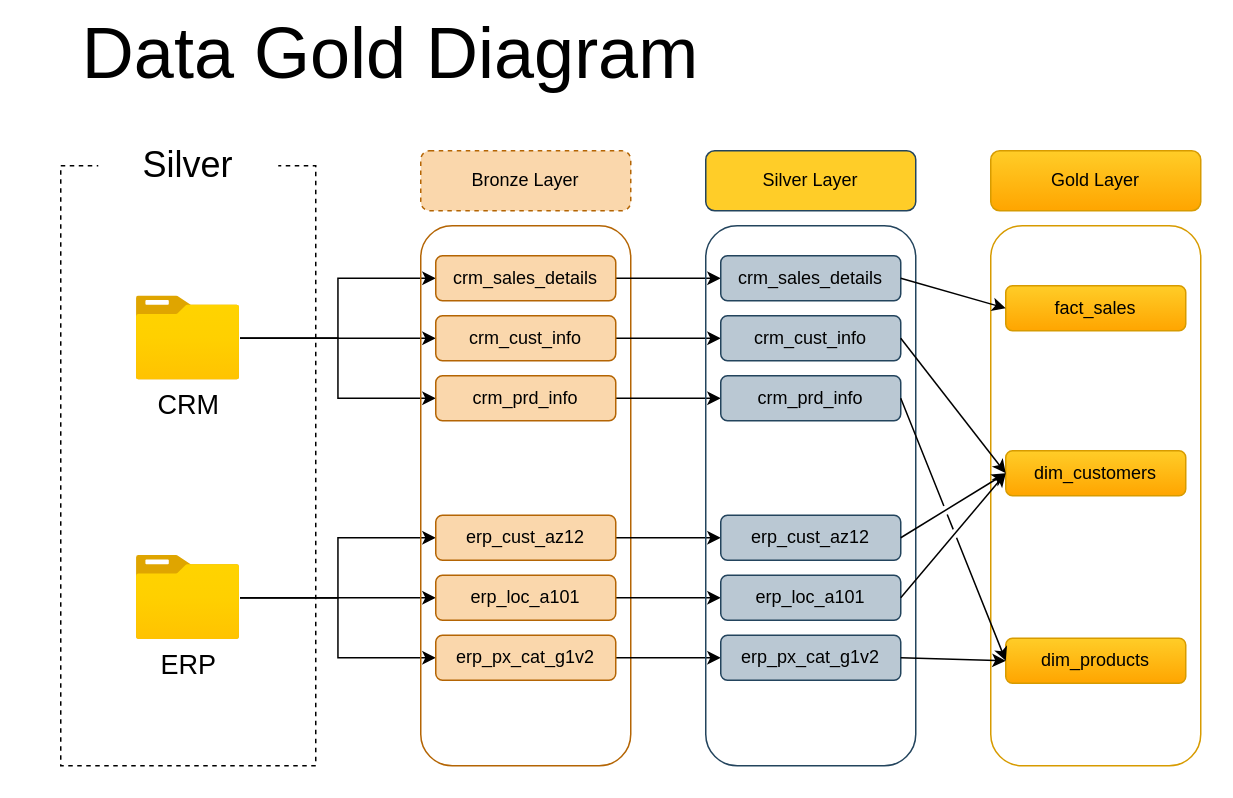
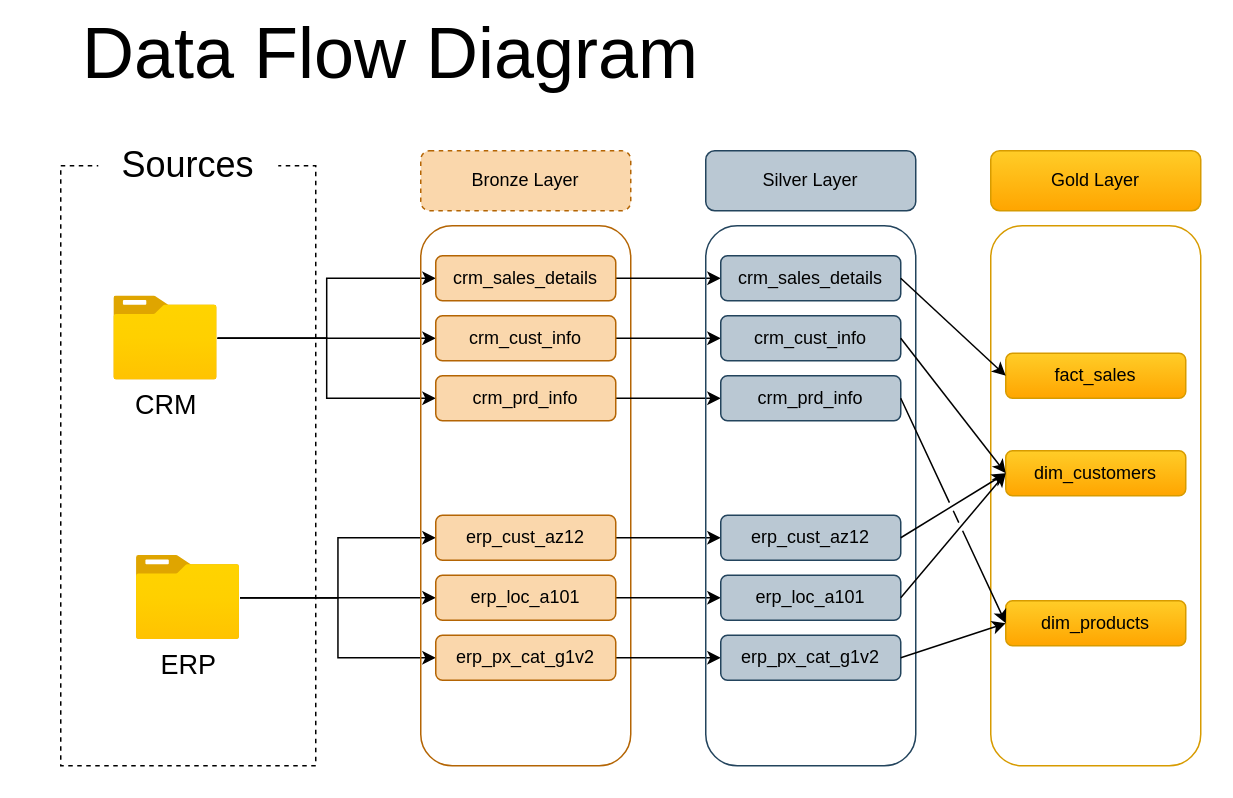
- <mxCell id="4" value="Data Gold Diagram" style="text;html=1;align=center;verticalAlign=middle;whiteSpace=wrap;rounded=0;fontSize=48;" vertex="1" parent="1"><mxGeometry x="20" y="20" width="480" height="30" as="geometry" /></mxCell>
+ <mxCell id="4" value="Data Flow Diagram" style="text;html=1;align=center;verticalAlign=middle;whiteSpace=wrap;rounded=0;fontSize=48;" vertex="1" parent="1"><mxGeometry x="20" y="20" width="480" height="30" as="geometry" /></mxCell>
- <mxCell id="3" value="Silver" style="rounded=0;whiteSpace=wrap;html=1;strokeColor=none;fontSize=24;" vertex="1" parent="1"><mxGeometry x="65" y="90" width="120" height="40" as="geometry" /></mxCell>
+ <mxCell id="3" value="Sources" style="rounded=0;whiteSpace=wrap;html=1;strokeColor=none;fontSize=24;" vertex="1" parent="1"><mxGeometry x="65" y="90" width="120" height="40" as="geometry" /></mxCell>
- <mxCell id="27" value="Silver Layer" style="rounded=1;whiteSpace=wrap;html=1;fillColor=#ffcd28;strokeColor=#23445d;" vertex="1" parent="1"><mxGeometry x="470" y="100" width="140" height="40" as="geometry" /></mxCell>
+ <mxCell id="27" value="Silver Layer" style="rounded=1;whiteSpace=wrap;html=1;fillColor=#bac8d3;strokeColor=#23445d;" vertex="1" parent="1"><mxGeometry x="470" y="100" width="140" height="40" as="geometry" /></mxCell>
- <mxCell id="37" value="fact_sales" style="rounded=1;whiteSpace=wrap;html=1;fillColor=#ffcd28;strokeColor=#d79b00;gradientColor=#ffa500;" vertex="1" parent="1"><mxGeometry x="670" y="190" width="120" height="30" as="geometry" /></mxCell>
+ <mxCell id="37" value="fact_sales" style="rounded=1;whiteSpace=wrap;html=1;fillColor=#ffcd28;strokeColor=#d79b00;gradientColor=#ffa500;" vertex="1" parent="1"><mxGeometry x="670" y="235" width="120" height="30" as="geometry" /></mxCell>
- <mxCell id="9" value="CRM" style="image;aspect=fixed;html=1;points=[];align=center;fontSize=18;image=img/lib/azure2/general/Folder_Blank.svg;" vertex="1" parent="1"><mxGeometry x="90.5" y="197" width="69" height="56.0" as="geometry" /></mxCell>
+ <mxCell id="9" value="CRM" style="image;aspect=fixed;html=1;points=[];align=center;fontSize=18;image=img/lib/azure2/general/Folder_Blank.svg;" vertex="1" parent="1"><mxGeometry x="75.5" y="197" width="69" height="56.0" as="geometry" /></mxCell>
- <mxCell id="39" value="dim_products" style="rounded=1;whiteSpace=wrap;html=1;fillColor=#ffcd28;strokeColor=#d79b00;gradientColor=#ffa500;" vertex="1" parent="1"><mxGeometry x="670" y="425" width="120" height="30" as="geometry" /></mxCell>
+ <mxCell id="39" value="dim_products" style="rounded=1;whiteSpace=wrap;html=1;fillColor=#ffcd28;strokeColor=#d79b00;gradientColor=#ffa500;" vertex="1" parent="1"><mxGeometry x="670" y="400" width="120" height="30" as="geometry" /></mxCell>
